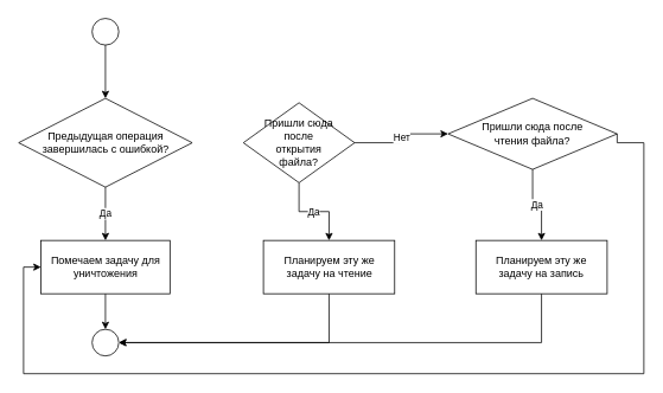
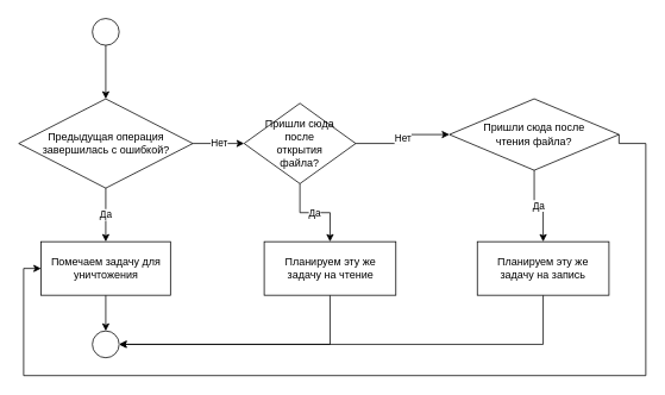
+ <mxCell id="8" value="Нет" style="edgeStyle=orthogonalEdgeStyle;rounded=0;orthogonalLoop=1;jettySize=auto;html=1;exitX=1;exitY=0.5;exitDx=0;exitDy=0;entryX=0;entryY=0.5;entryDx=0;entryDy=0;" edge="1" parent="1" source="9" target="12"><mxGeometry relative="1" as="geometry" /></mxCell>
